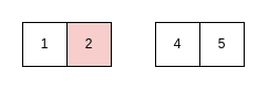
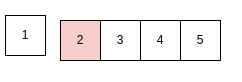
- <mxCell id="2" value="1" style="rounded=0;whiteSpace=wrap;html=1;" vertex="1" parent="1"><mxGeometry x="20" y="20" width="40" height="40" as="geometry" /></mxCell>
+ <mxCell id="2" value="1" style="rounded=0;whiteSpace=wrap;html=1;" vertex="1" parent="1"><mxGeometry x="5" y="15" width="40" height="40" as="geometry" /></mxCell>
+ <mxCell id="4" value="3" style="rounded=0;whiteSpace=wrap;html=1;" vertex="1" parent="1"><mxGeometry x="100" y="20" width="40" height="40" as="geometry" /></mxCell>
